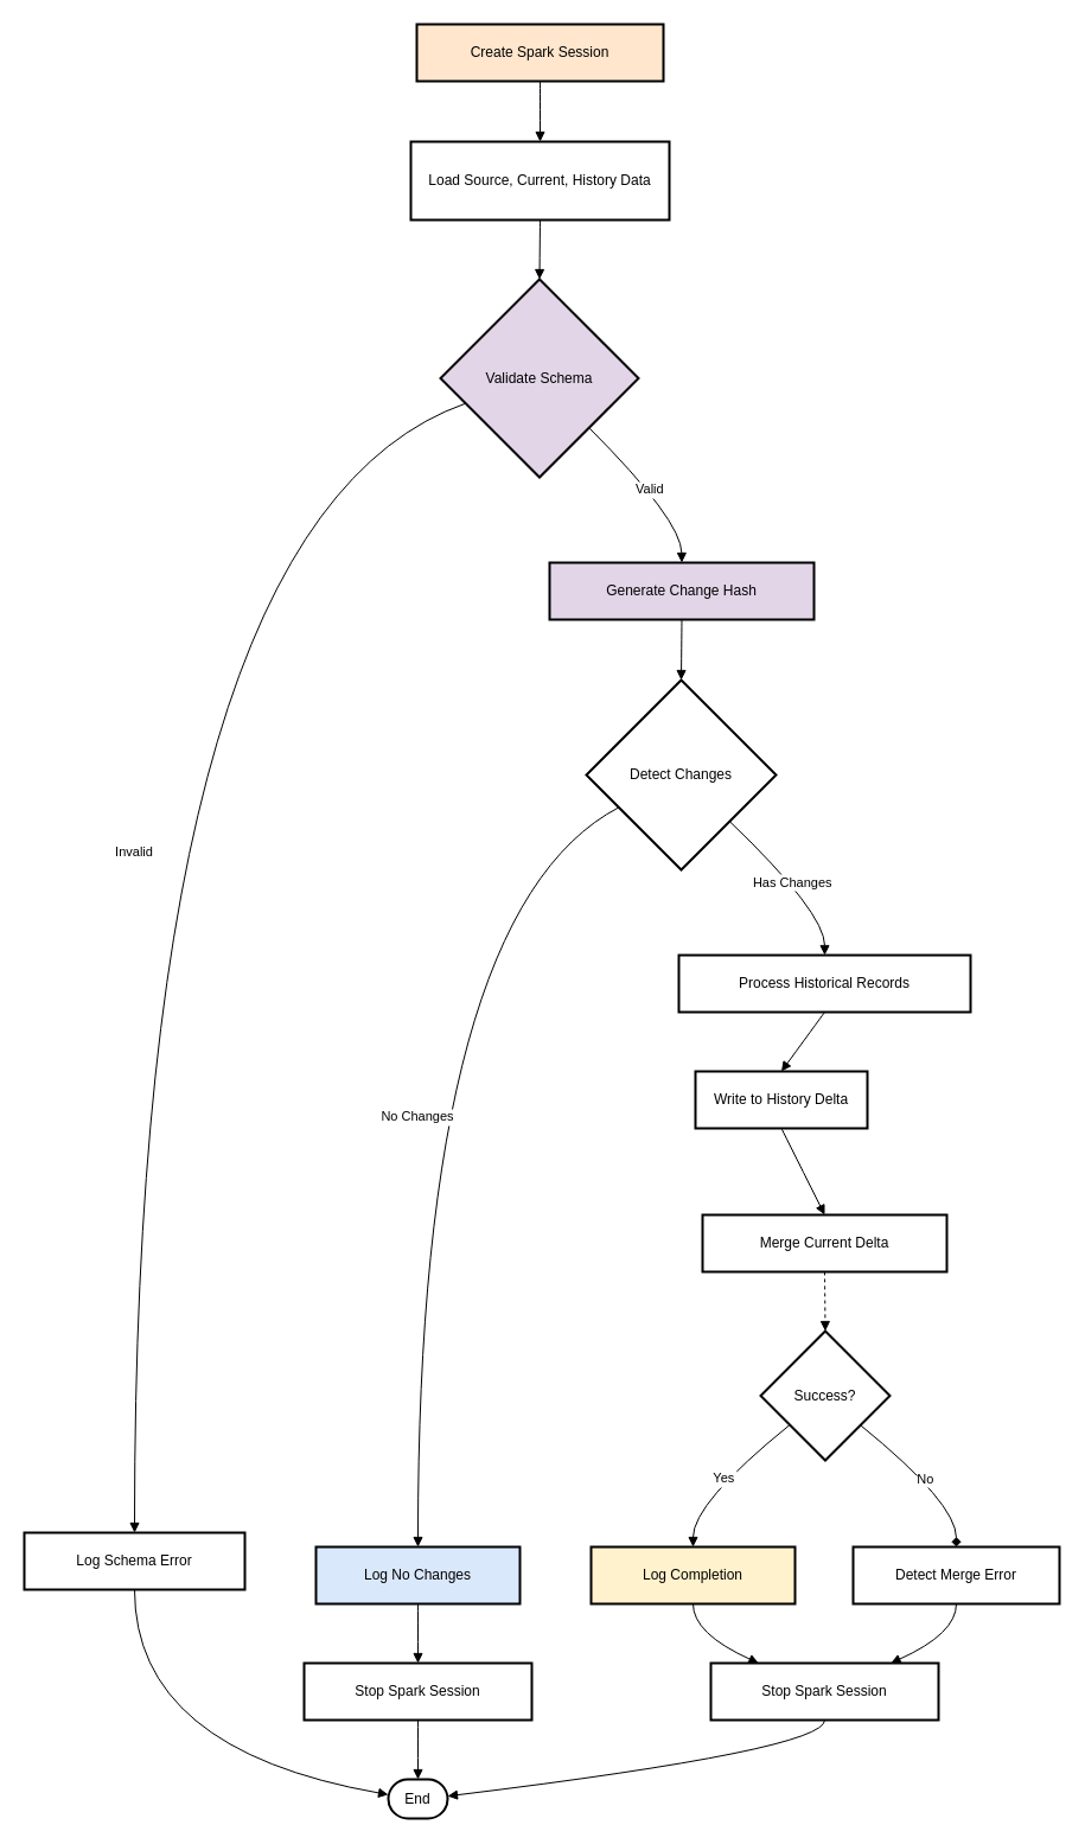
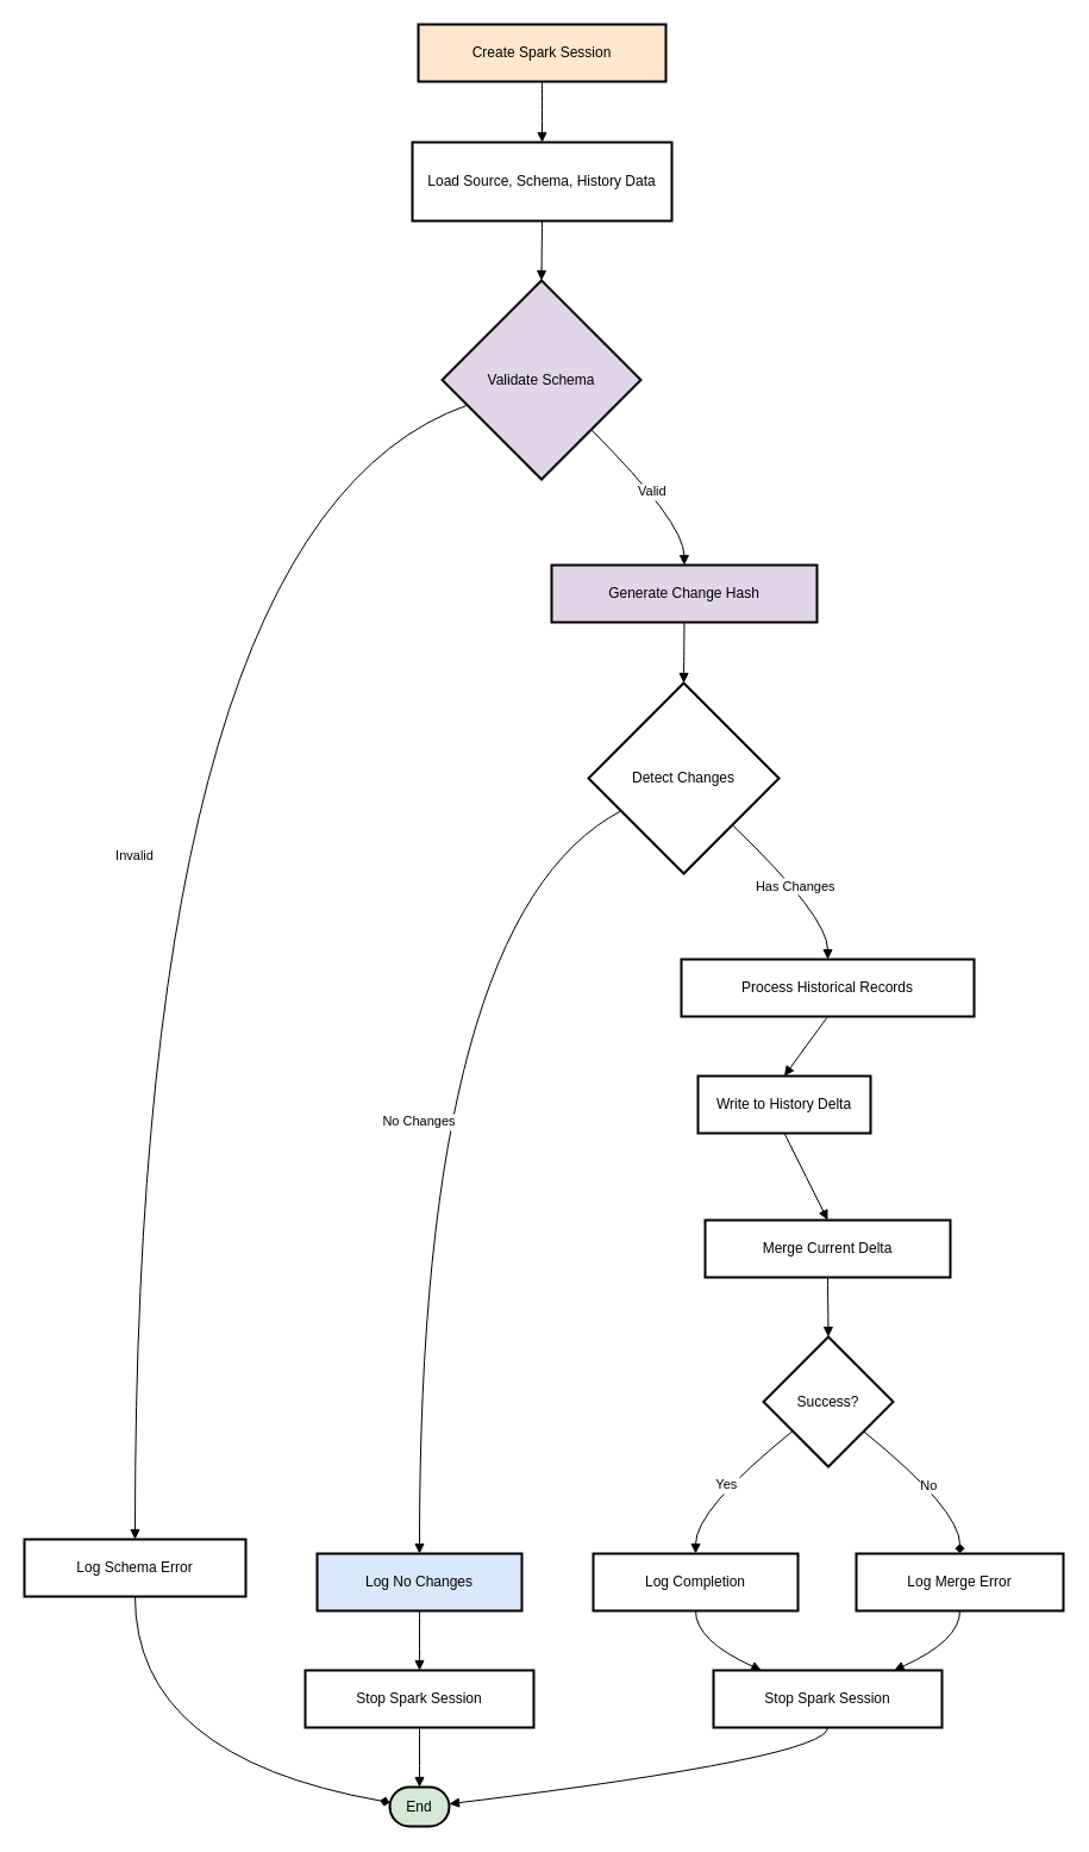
- <mxCell id="3" value="Load Source, Current, History Data" style="whiteSpace=wrap;strokeWidth=2;" vertex="1" parent="1"><mxGeometry x="346" y="119" width="218" height="66" as="geometry" /></mxCell>
+ <mxCell id="3" value="Load Source, Schema, History Data" style="whiteSpace=wrap;strokeWidth=2;" vertex="1" parent="1"><mxGeometry x="346" y="119" width="218" height="66" as="geometry" /></mxCell>
- <mxCell id="30" value="" style="curved=1;startArrow=none;endArrow=block;exitX=0.5;exitY=1.01;entryX=0.5;entryY=0;rounded=0;dashed=1;" edge="1" parent="1" source="13" target="14"><mxGeometry relative="1" as="geometry"><Array as="points" /></mxGeometry></mxCell>
+ <mxCell id="30" value="" style="curved=1;startArrow=none;endArrow=block;exitX=0.5;exitY=1.01;entryX=0.5;entryY=0;rounded=0;" edge="1" parent="1" source="13" target="14"><mxGeometry relative="1" as="geometry"><Array as="points" /></mxGeometry></mxCell>
- <mxCell id="15" value="Log Completion" style="whiteSpace=wrap;strokeWidth=2;fillColor=#fff2cc;" vertex="1" parent="1"><mxGeometry x="498" y="1304" width="172" height="48" as="geometry" /></mxCell>
+ <mxCell id="15" value="Log Completion" style="whiteSpace=wrap;strokeWidth=2;" vertex="1" parent="1"><mxGeometry x="498" y="1304" width="172" height="48" as="geometry" /></mxCell>
- <mxCell id="16" value="Detect Merge Error" style="whiteSpace=wrap;strokeWidth=2;" vertex="1" parent="1"><mxGeometry x="719" y="1304" width="174" height="48" as="geometry" /></mxCell>
+ <mxCell id="16" value="Log Merge Error" style="whiteSpace=wrap;strokeWidth=2;" vertex="1" parent="1"><mxGeometry x="719" y="1304" width="174" height="48" as="geometry" /></mxCell>
- <mxCell id="21" value="" style="curved=1;startArrow=none;endArrow=block;exitX=0.5;exitY=1.01;entryX=0;entryY=0.39;rounded=0;" edge="1" parent="1" source="5" target="6"><mxGeometry relative="1" as="geometry"><Array as="points"><mxPoint x="113" y="1475" /></Array></mxGeometry></mxCell>
+ <mxCell id="21" value="" style="curved=1;startArrow=none;endArrow=diamond;exitX=0.5;exitY=1.01;entryX=0;entryY=0.39;rounded=0;" edge="1" parent="1" source="5" target="6"><mxGeometry relative="1" as="geometry"><Array as="points"><mxPoint x="113" y="1475" /></Array></mxGeometry></mxCell>
- <mxCell id="6" value="End" style="rounded=1;whiteSpace=wrap;arcSize=50;strokeWidth=2;" vertex="1" parent="1"><mxGeometry x="327" y="1500" width="50" height="33" as="geometry" /></mxCell>
+ <mxCell id="6" value="End" style="rounded=1;whiteSpace=wrap;arcSize=50;strokeWidth=2;fillColor=#d5e8d4;" vertex="1" parent="1"><mxGeometry x="327" y="1500" width="50" height="33" as="geometry" /></mxCell>
